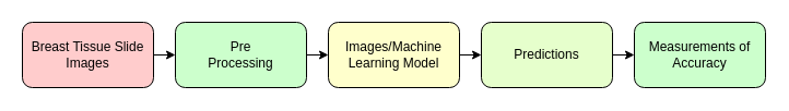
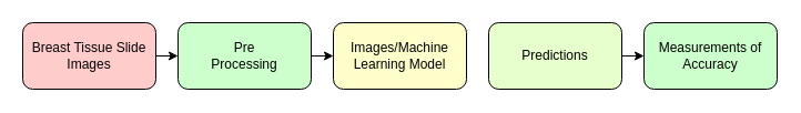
- <mxCell id="6" style="edgeStyle=orthogonalEdgeStyle;rounded=0;orthogonalLoop=1;jettySize=auto;html=1;exitX=1;exitY=0.5;exitDx=0;exitDy=0;entryX=0;entryY=0.5;entryDx=0;entryDy=0;" edge="1" parent="1" source="7" target="9"><mxGeometry relative="1" as="geometry" /></mxCell>
